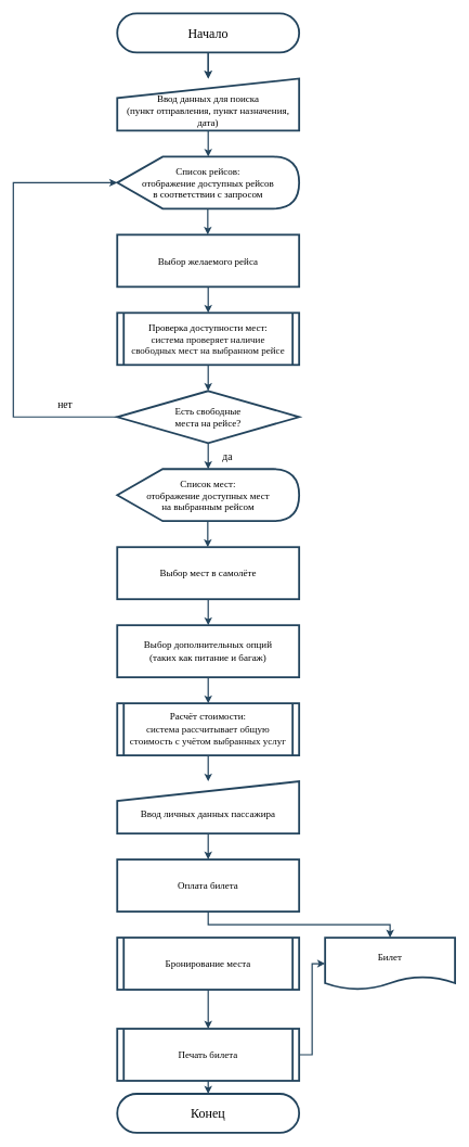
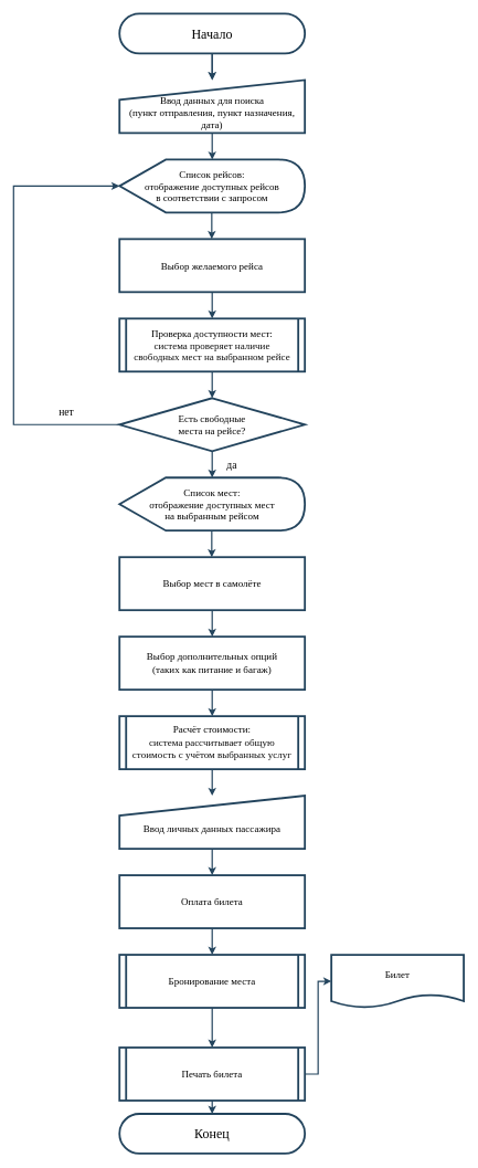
- <mxCell id="23" style="edgeStyle=orthogonalEdgeStyle;rounded=0;orthogonalLoop=1;jettySize=auto;html=1;exitX=0.5;exitY=1;exitDx=0;exitDy=0;fontFamily=Helvetica;fontSize=12;fontColor=default;strokeColor=#23445D;strokeWidth=2;" edge="1" parent="1" source="24" target="27"><mxGeometry relative="1" as="geometry" /></mxCell>
+ <mxCell id="23" style="edgeStyle=orthogonalEdgeStyle;rounded=0;orthogonalLoop=1;jettySize=auto;html=1;exitX=0.5;exitY=1;exitDx=0;exitDy=0;entryX=0.5;entryY=0;entryDx=0;entryDy=0;fontFamily=Helvetica;fontSize=12;fontColor=default;strokeColor=#23445D;strokeWidth=2;" edge="1" parent="1" source="24" target="26"><mxGeometry relative="1" as="geometry" /></mxCell>
